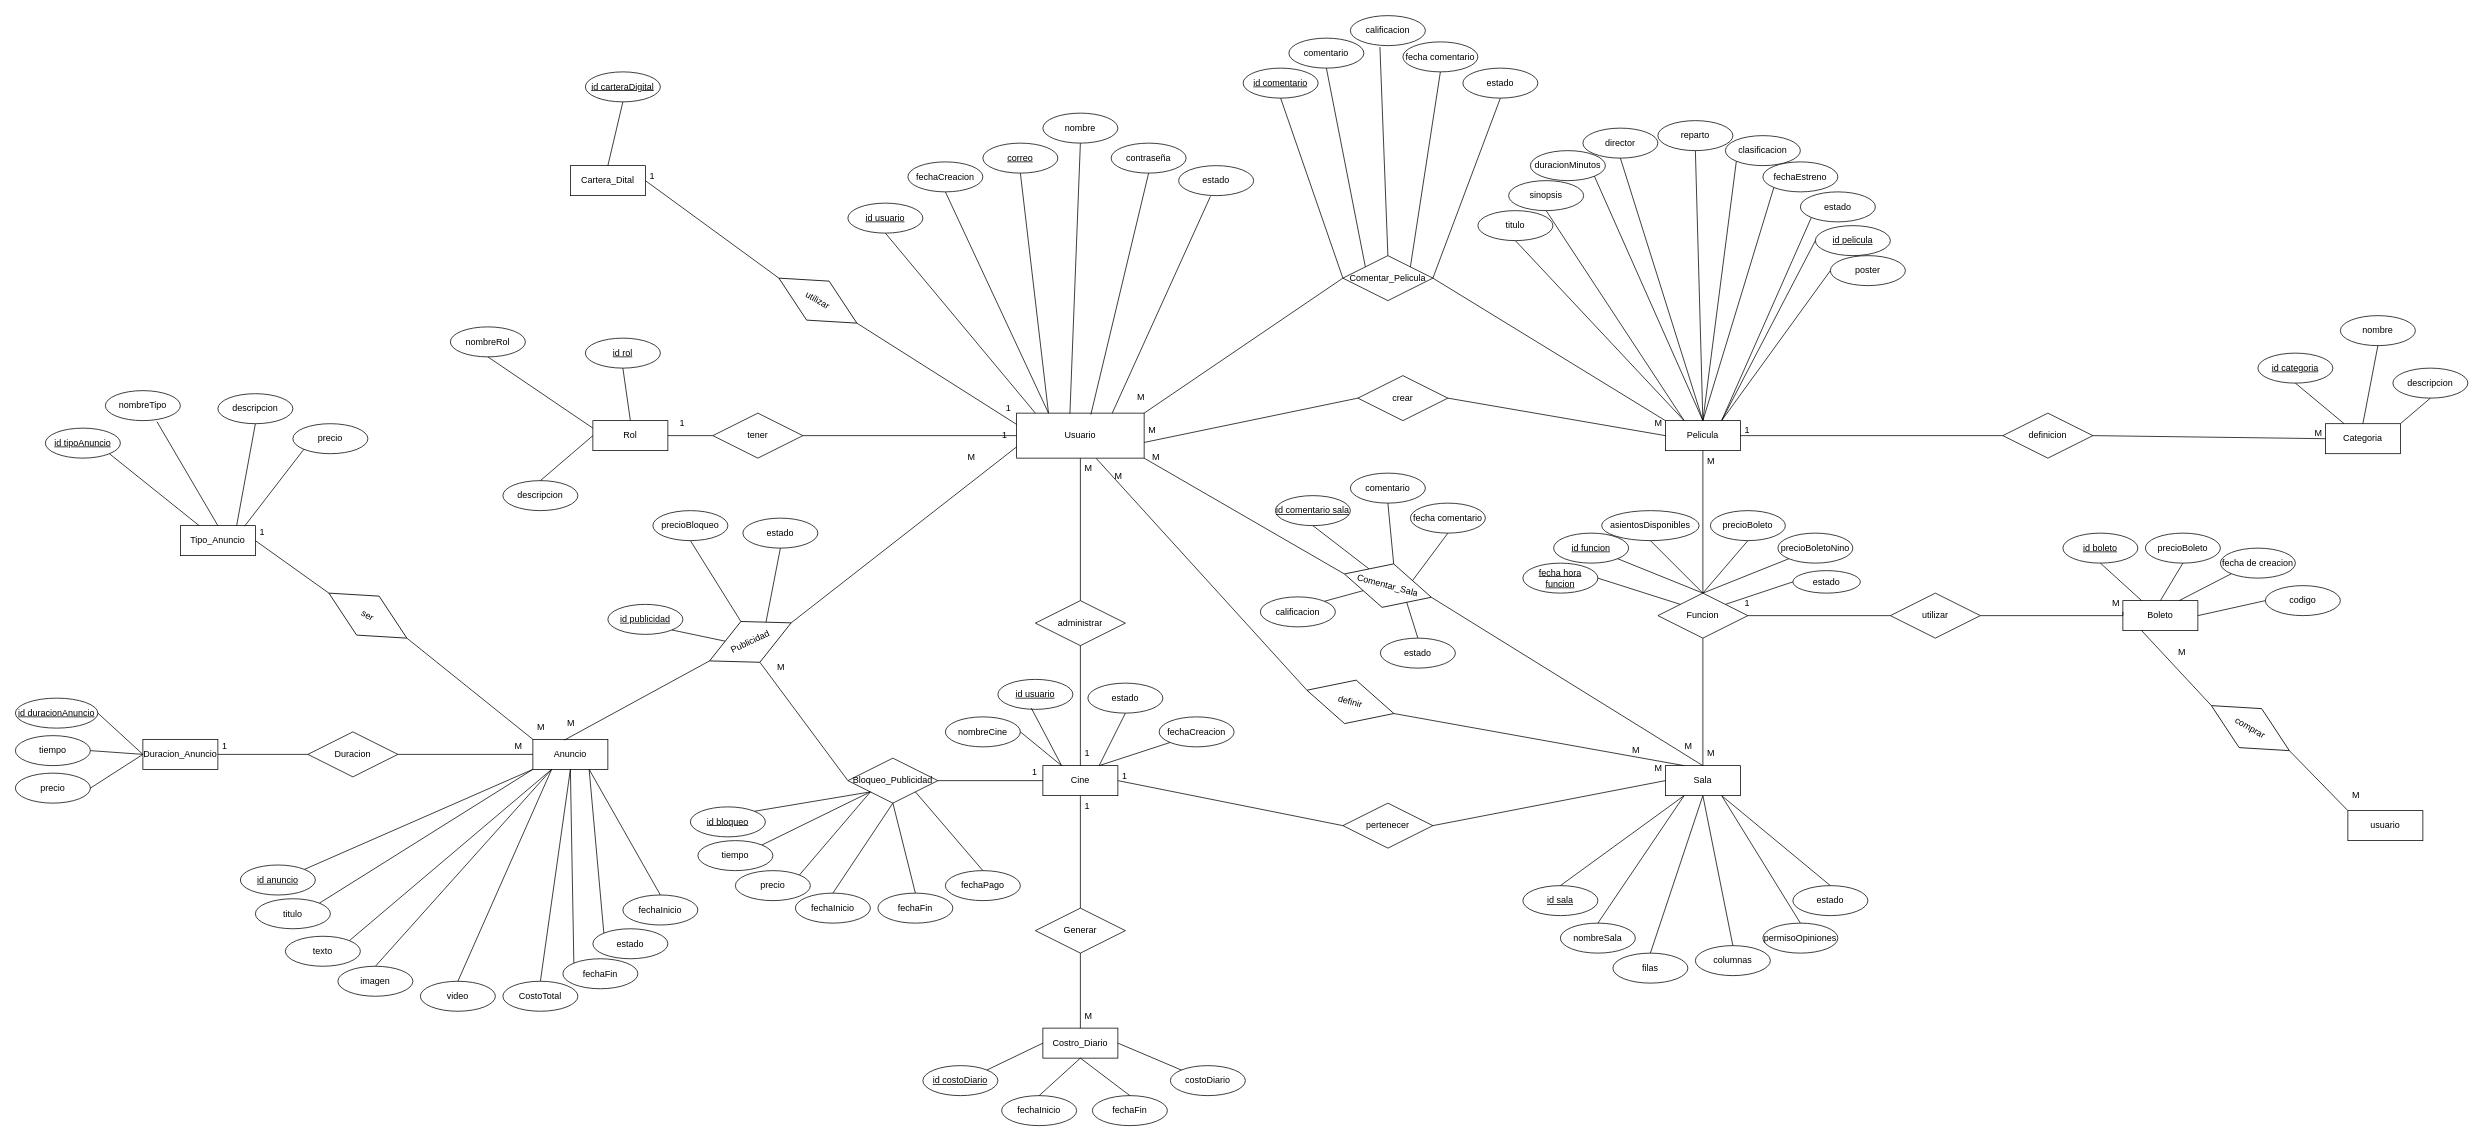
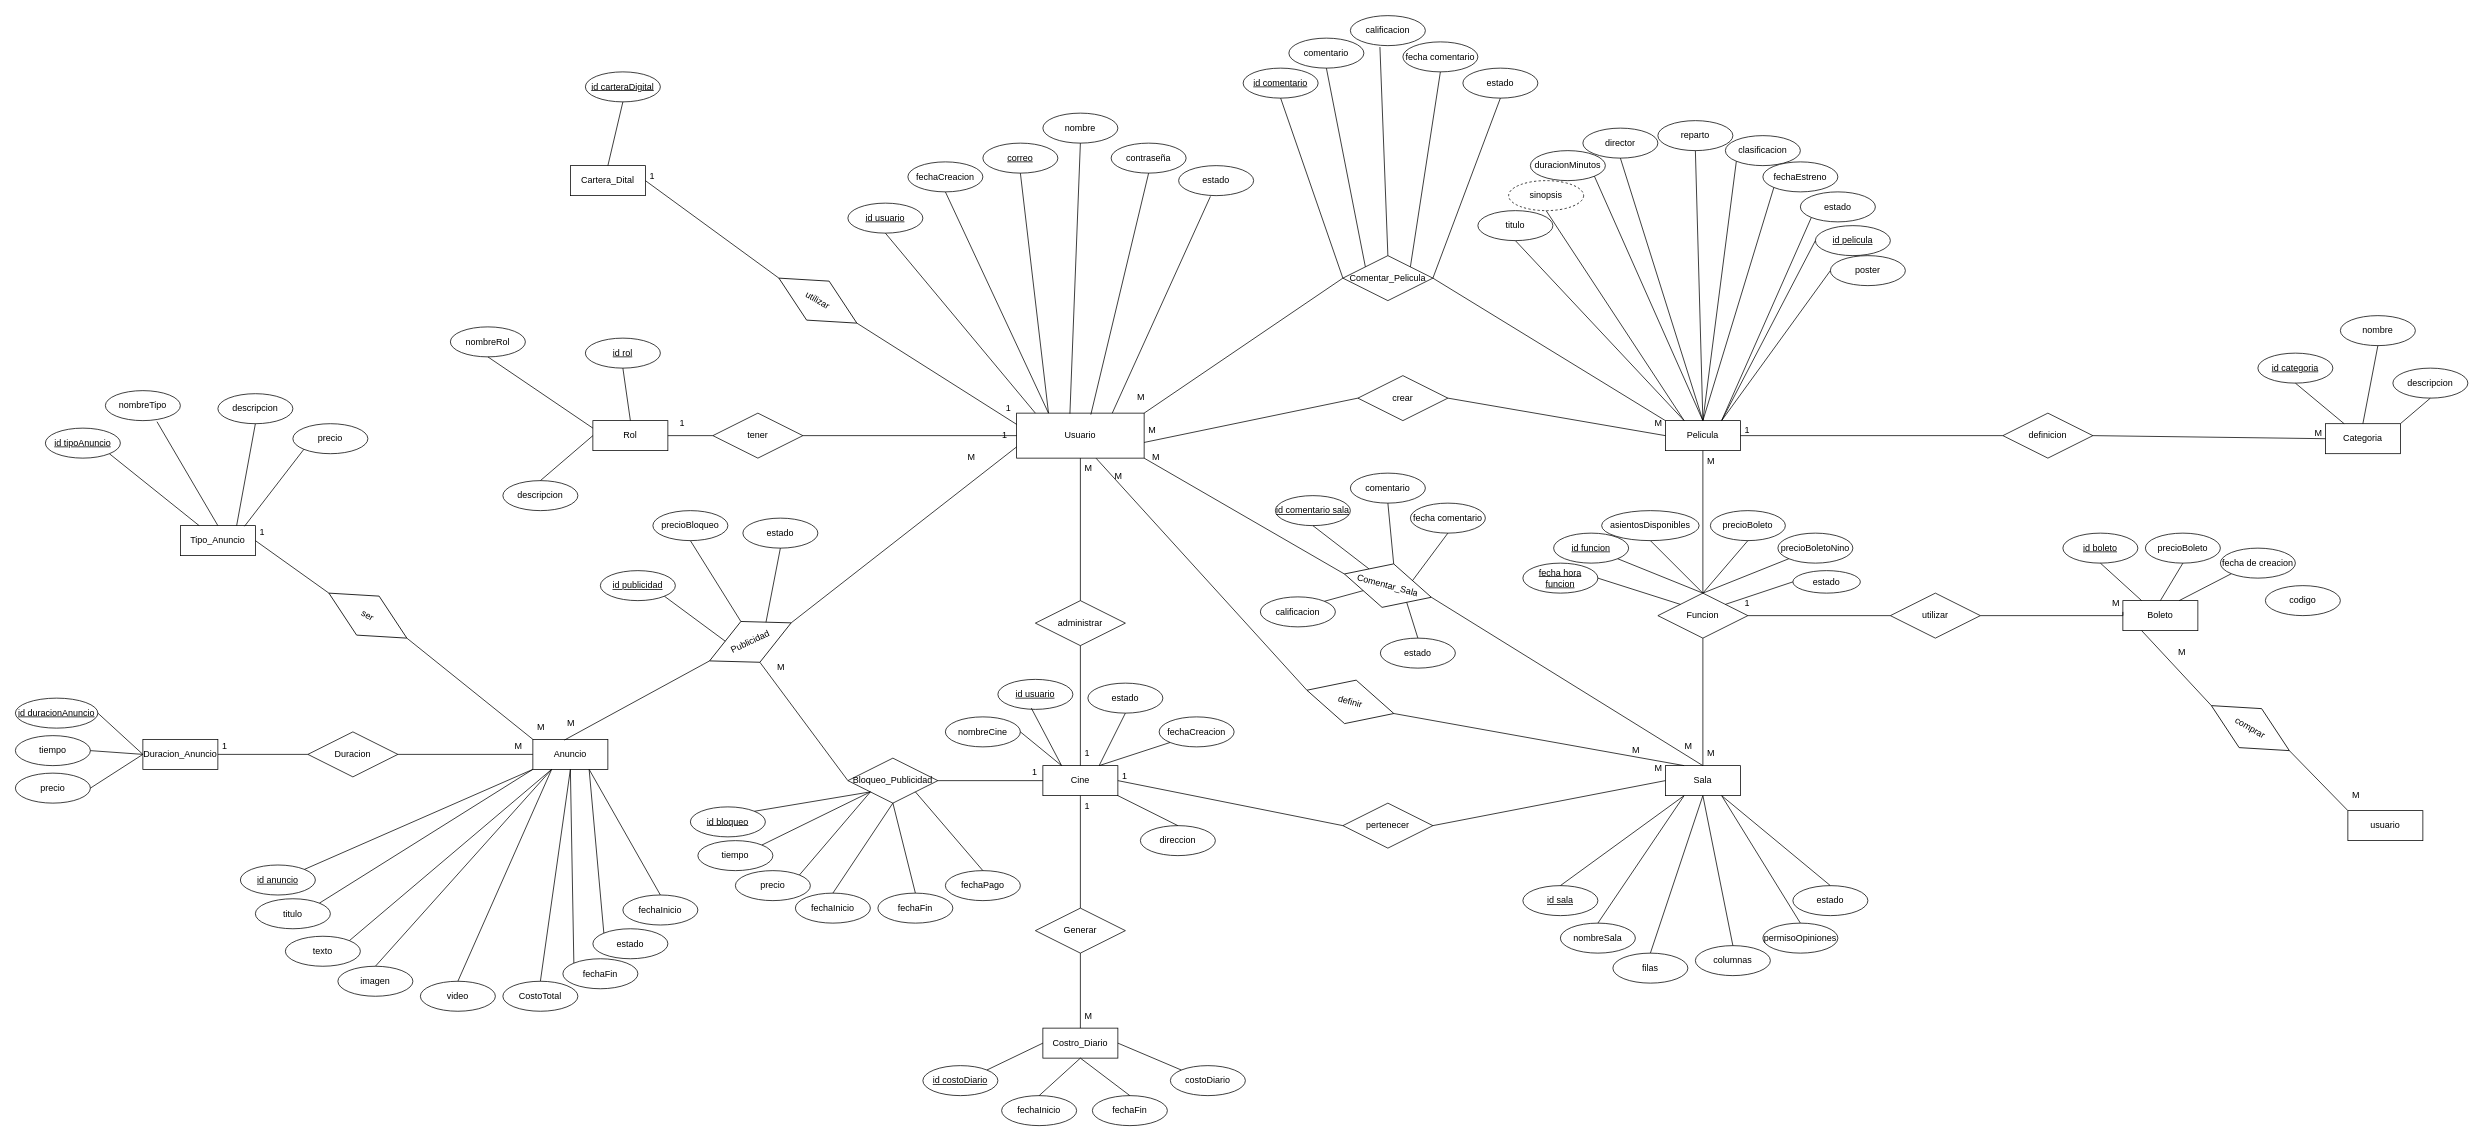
- <mxCell id="79" value="sinopsis" style="ellipse;whiteSpace=wrap;html=1;align=center;" vertex="1" parent="1"><mxGeometry x="2011" y="240" width="100" height="40" as="geometry" /></mxCell>
+ <mxCell id="79" value="sinopsis" style="ellipse;whiteSpace=wrap;html=1;align=center;dashed=1;" vertex="1" parent="1"><mxGeometry x="2011" y="240" width="100" height="40" as="geometry" /></mxCell>
- <mxCell id="231" value="" style="endArrow=none;html=1;rounded=0;exitX=1;exitY=0.5;exitDx=0;exitDy=0;entryX=0;entryY=0.5;entryDx=0;entryDy=0;" edge="1" parent="1" source="101" target="190"><mxGeometry relative="1" as="geometry"><mxPoint x="2980" y="830" as="sourcePoint" /><mxPoint x="3035" y="880" as="targetPoint" /></mxGeometry></mxCell>
- <mxCell id="166" value="id publicidad" style="ellipse;whiteSpace=wrap;html=1;align=center;fontStyle=4;" vertex="1" parent="1"><mxGeometry x="810" y="805" width="100" height="40" as="geometry" /></mxCell>
+ <mxCell id="166" value="id publicidad" style="ellipse;whiteSpace=wrap;html=1;align=center;fontStyle=4;" vertex="1" parent="1"><mxGeometry x="800" y="760" width="100" height="40" as="geometry" /></mxCell>
+ <mxCell id="238" value="" style="endArrow=none;html=1;rounded=0;exitX=1;exitY=1;exitDx=0;exitDy=0;entryX=0.5;entryY=0;entryDx=0;entryDy=0;" edge="1" parent="1" source="31" target="39"><mxGeometry relative="1" as="geometry"><mxPoint x="1560" y="1160" as="sourcePoint" /><mxPoint x="1700" y="1160" as="targetPoint" /></mxGeometry></mxCell>
+ <mxCell id="39" value="direccion" style="ellipse;whiteSpace=wrap;html=1;align=center;" vertex="1" parent="1"><mxGeometry x="1520" y="1100" width="100" height="40" as="geometry" /></mxCell>
